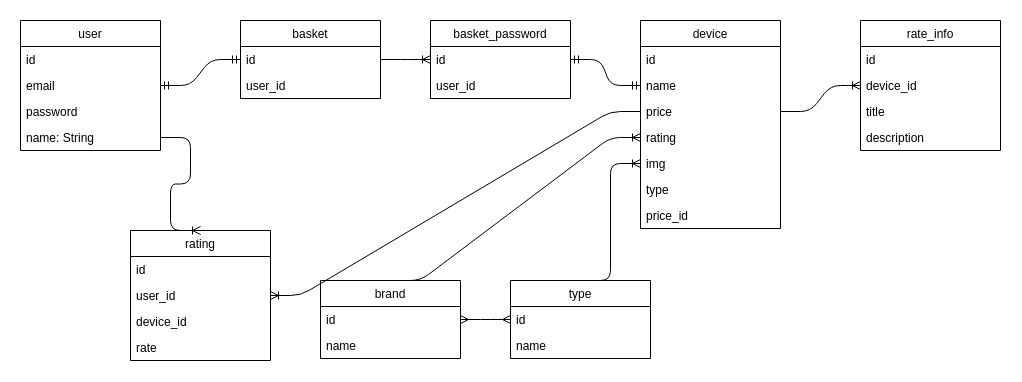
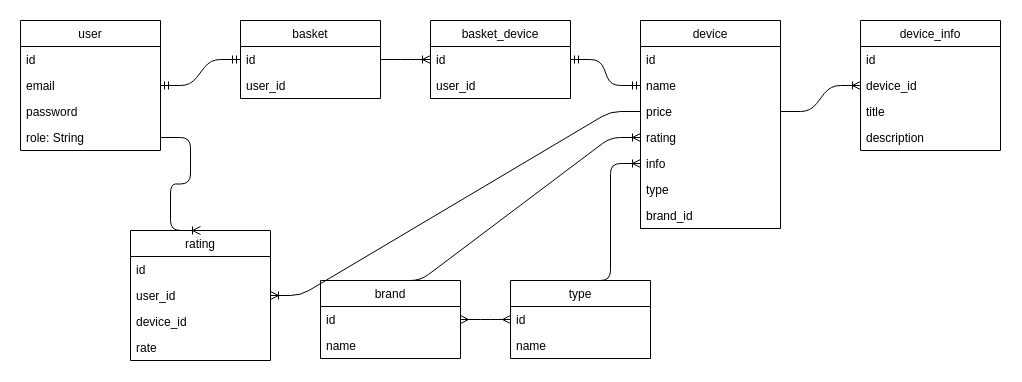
- <mxCell id="34" value="basket_password" style="swimlane;fontStyle=0;childLayout=stackLayout;horizontal=1;startSize=26;fillColor=none;horizontalStack=0;resizeParent=1;resizeParentMax=0;resizeLast=0;collapsible=1;marginBottom=0;" vertex="1" parent="1"><mxGeometry x="430" y="20" width="140" height="78" as="geometry" /></mxCell>
+ <mxCell id="34" value="basket_device" style="swimlane;fontStyle=0;childLayout=stackLayout;horizontal=1;startSize=26;fillColor=none;horizontalStack=0;resizeParent=1;resizeParentMax=0;resizeLast=0;collapsible=1;marginBottom=0;" vertex="1" parent="1"><mxGeometry x="430" y="20" width="140" height="78" as="geometry" /></mxCell>
- <mxCell id="28" value="rate_info" style="swimlane;fontStyle=0;childLayout=stackLayout;horizontal=1;startSize=26;fillColor=none;horizontalStack=0;resizeParent=1;resizeParentMax=0;resizeLast=0;collapsible=1;marginBottom=0;" vertex="1" parent="1"><mxGeometry x="860" y="20" width="140" height="130" as="geometry" /></mxCell>
+ <mxCell id="28" value="device_info" style="swimlane;fontStyle=0;childLayout=stackLayout;horizontal=1;startSize=26;fillColor=none;horizontalStack=0;resizeParent=1;resizeParentMax=0;resizeLast=0;collapsible=1;marginBottom=0;" vertex="1" parent="1"><mxGeometry x="860" y="20" width="140" height="130" as="geometry" /></mxCell>
- <mxCell id="6" value="name: String" style="text;strokeColor=none;fillColor=none;align=left;verticalAlign=top;spacingLeft=4;spacingRight=4;overflow=hidden;rotatable=0;points=[[0,0.5],[1,0.5]];portConstraint=eastwest;" vertex="1" parent="2"><mxGeometry y="104" width="140" height="26" as="geometry" /></mxCell>
+ <mxCell id="6" value="role: String" style="text;strokeColor=none;fillColor=none;align=left;verticalAlign=top;spacingLeft=4;spacingRight=4;overflow=hidden;rotatable=0;points=[[0,0.5],[1,0.5]];portConstraint=eastwest;" vertex="1" parent="2"><mxGeometry y="104" width="140" height="26" as="geometry" /></mxCell>
- <mxCell id="15" value="img" style="text;strokeColor=none;fillColor=none;align=left;verticalAlign=top;spacingLeft=4;spacingRight=4;overflow=hidden;rotatable=0;points=[[0,0.5],[1,0.5]];portConstraint=eastwest;" vertex="1" parent="10"><mxGeometry y="130" width="140" height="26" as="geometry" /></mxCell>
+ <mxCell id="15" value="info" style="text;strokeColor=none;fillColor=none;align=left;verticalAlign=top;spacingLeft=4;spacingRight=4;overflow=hidden;rotatable=0;points=[[0,0.5],[1,0.5]];portConstraint=eastwest;" vertex="1" parent="10"><mxGeometry y="130" width="140" height="26" as="geometry" /></mxCell>
- <mxCell id="17" value="price_id" style="text;strokeColor=none;fillColor=none;align=left;verticalAlign=top;spacingLeft=4;spacingRight=4;overflow=hidden;rotatable=0;points=[[0,0.5],[1,0.5]];portConstraint=eastwest;" vertex="1" parent="10"><mxGeometry y="182" width="140" height="26" as="geometry" /></mxCell>
+ <mxCell id="17" value="brand_id" style="text;strokeColor=none;fillColor=none;align=left;verticalAlign=top;spacingLeft=4;spacingRight=4;overflow=hidden;rotatable=0;points=[[0,0.5],[1,0.5]];portConstraint=eastwest;" vertex="1" parent="10"><mxGeometry y="182" width="140" height="26" as="geometry" /></mxCell>
